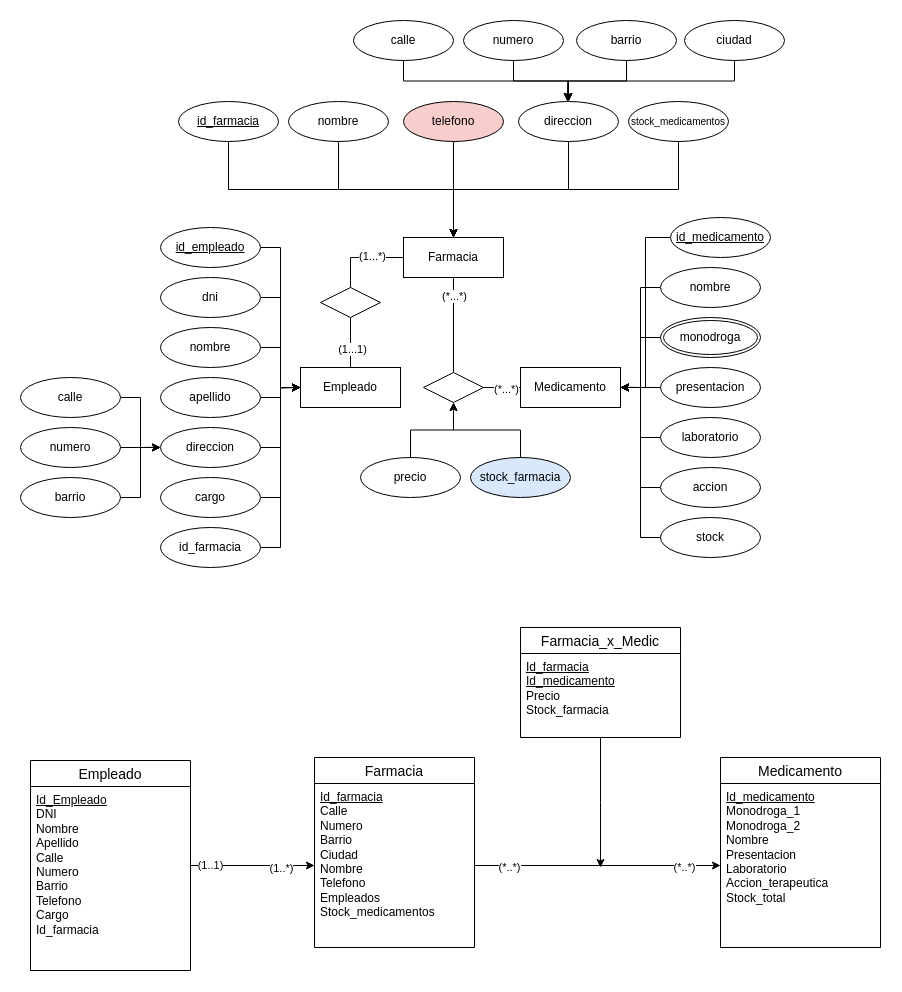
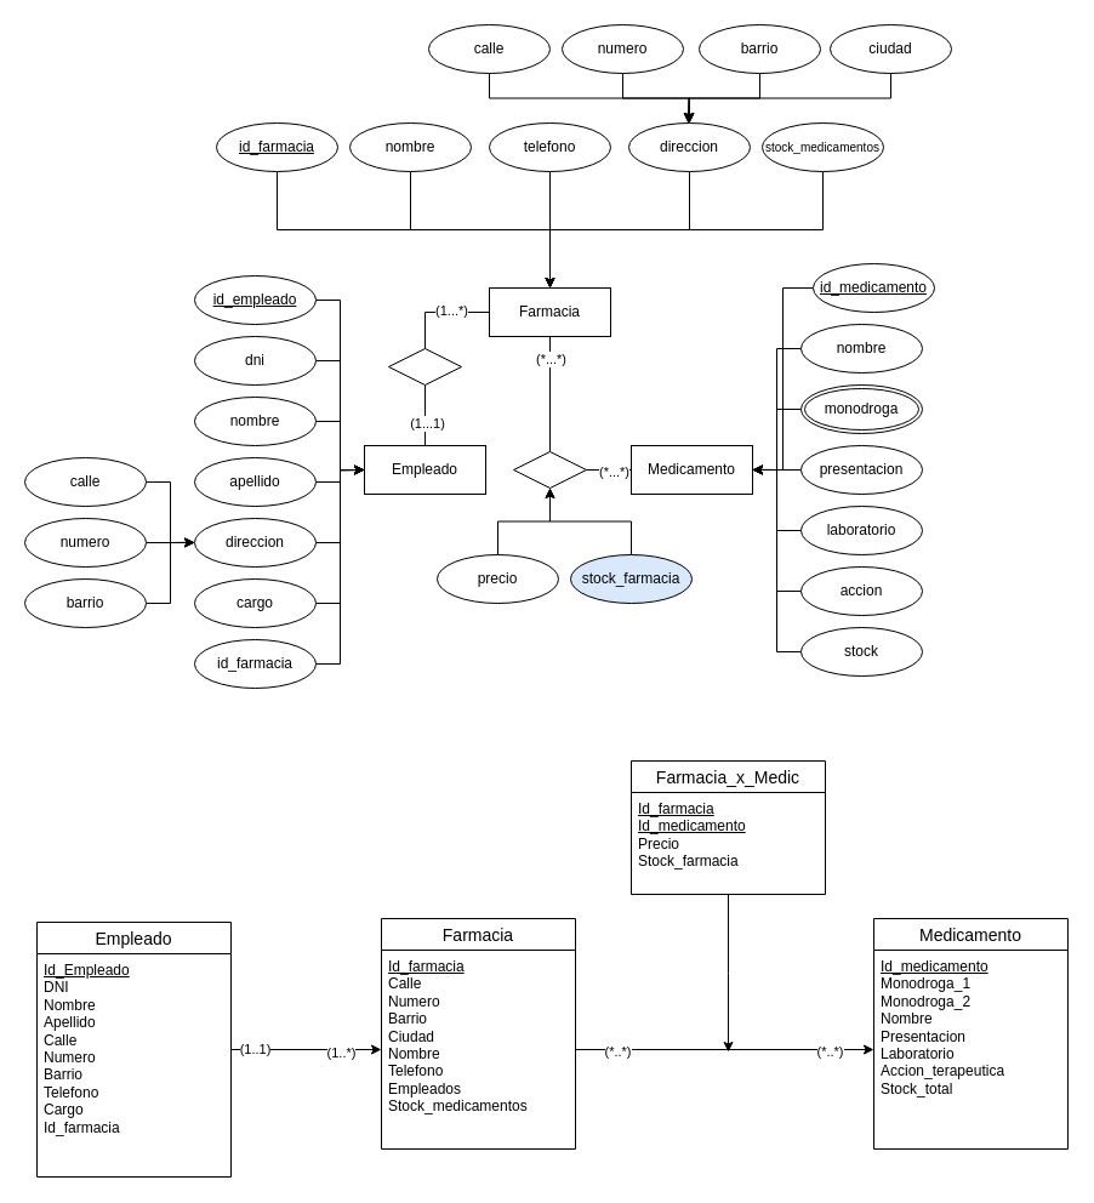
- <mxCell id="70" value="telefono" style="ellipse;whiteSpace=wrap;html=1;align=center;fillColor=#f8cecc;" parent="1" vertex="1"><mxGeometry x="403" y="101" width="100" height="40" as="geometry" /></mxCell>
+ <mxCell id="70" value="telefono" style="ellipse;whiteSpace=wrap;html=1;align=center;" parent="1" vertex="1"><mxGeometry x="403" y="101" width="100" height="40" as="geometry" /></mxCell>
